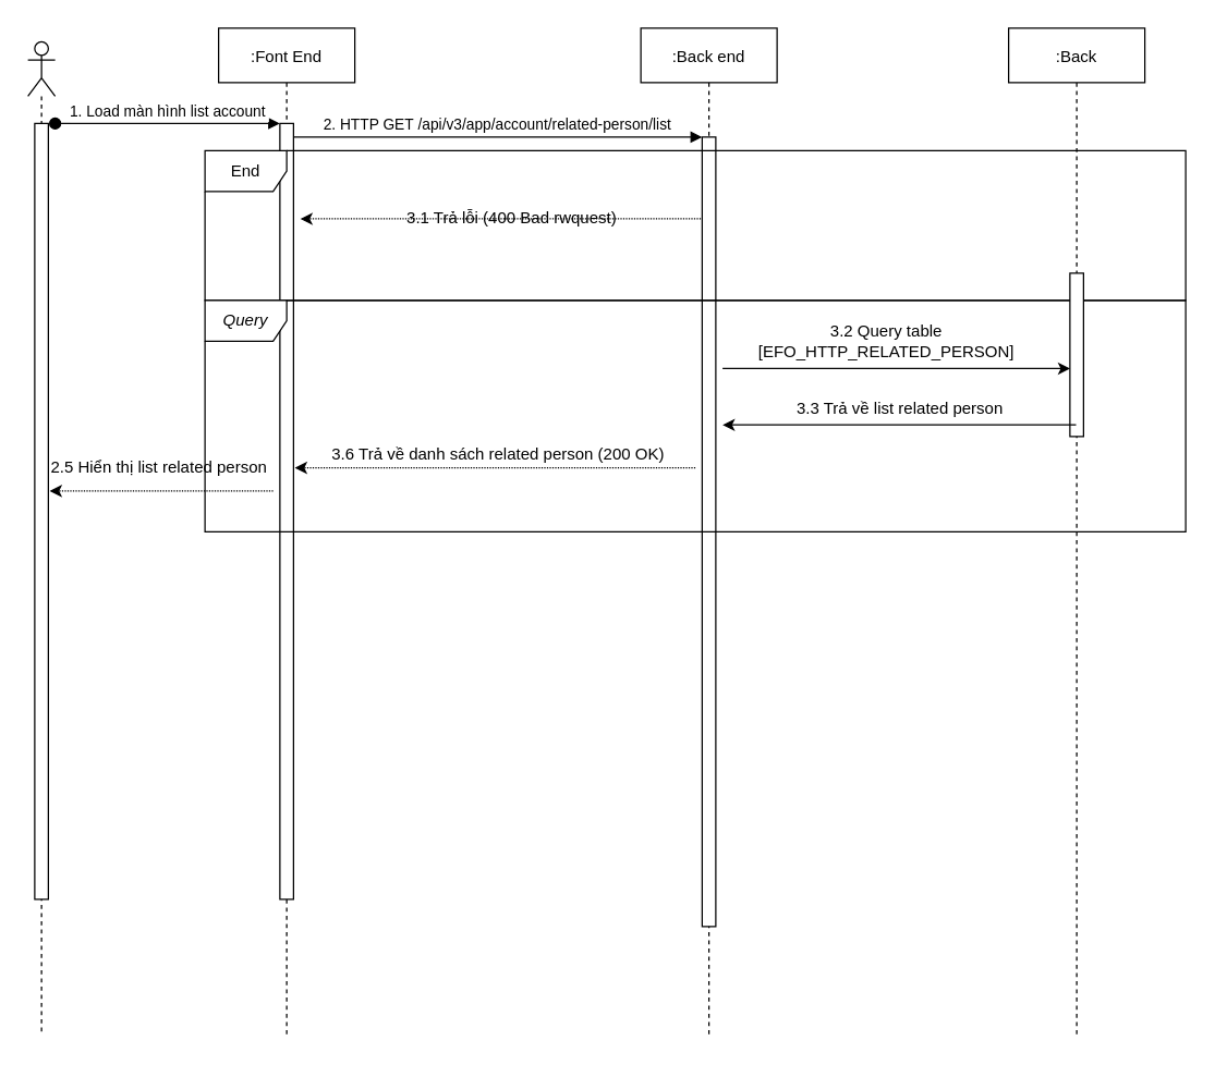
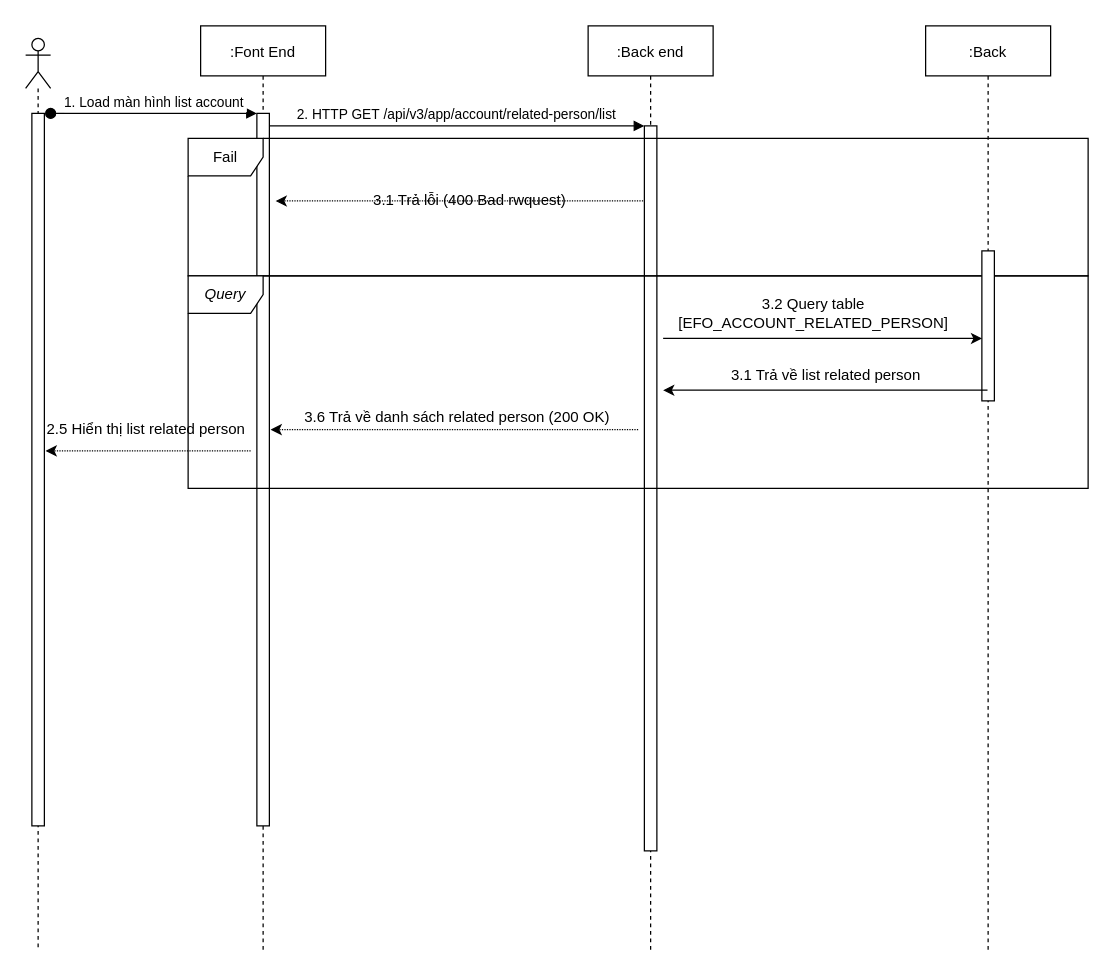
- <mxCell id="10" value="End" style="shape=umlFrame;whiteSpace=wrap;html=1;" parent="1" vertex="1"><mxGeometry x="150" y="110" width="720" height="110" as="geometry" /></mxCell>
+ <mxCell id="10" value="Fail" style="shape=umlFrame;whiteSpace=wrap;html=1;" parent="1" vertex="1"><mxGeometry x="150" y="110" width="720" height="110" as="geometry" /></mxCell>
- <mxCell id="22" value="&lt;span style=&quot;text-align: left; background-color: rgb(255, 255, 255);&quot;&gt;3.2 Query table &lt;br&gt;[&lt;/span&gt;EFO_HTTP_RELATED_PERSON&lt;span style=&quot;text-align: left; background-color: rgb(255, 255, 255);&quot;&gt;]&lt;/span&gt;" style="text;html=1;align=center;verticalAlign=middle;resizable=0;points=[];autosize=1;strokeColor=none;" parent="1" vertex="1"><mxGeometry x="530" y="230" width="240" height="40" as="geometry" /></mxCell>
+ <mxCell id="22" value="&lt;span style=&quot;text-align: left; background-color: rgb(255, 255, 255);&quot;&gt;3.2 Query table &lt;br&gt;[&lt;/span&gt;EFO_ACCOUNT_RELATED_PERSON&lt;span style=&quot;text-align: left; background-color: rgb(255, 255, 255);&quot;&gt;]&lt;/span&gt;" style="text;html=1;align=center;verticalAlign=middle;resizable=0;points=[];autosize=1;strokeColor=none;" parent="1" vertex="1"><mxGeometry x="530" y="230" width="240" height="40" as="geometry" /></mxCell>
- <mxCell id="23" value="3.3 Trả về list related person" style="text;html=1;align=center;verticalAlign=middle;resizable=0;points=[];autosize=1;strokeColor=none;" parent="1" vertex="1"><mxGeometry x="575" y="285" width="170" height="30" as="geometry" /></mxCell>
+ <mxCell id="23" value="3.1 Trả về list related person" style="text;html=1;align=center;verticalAlign=middle;resizable=0;points=[];autosize=1;strokeColor=none;" parent="1" vertex="1"><mxGeometry x="575" y="285" width="170" height="30" as="geometry" /></mxCell>
